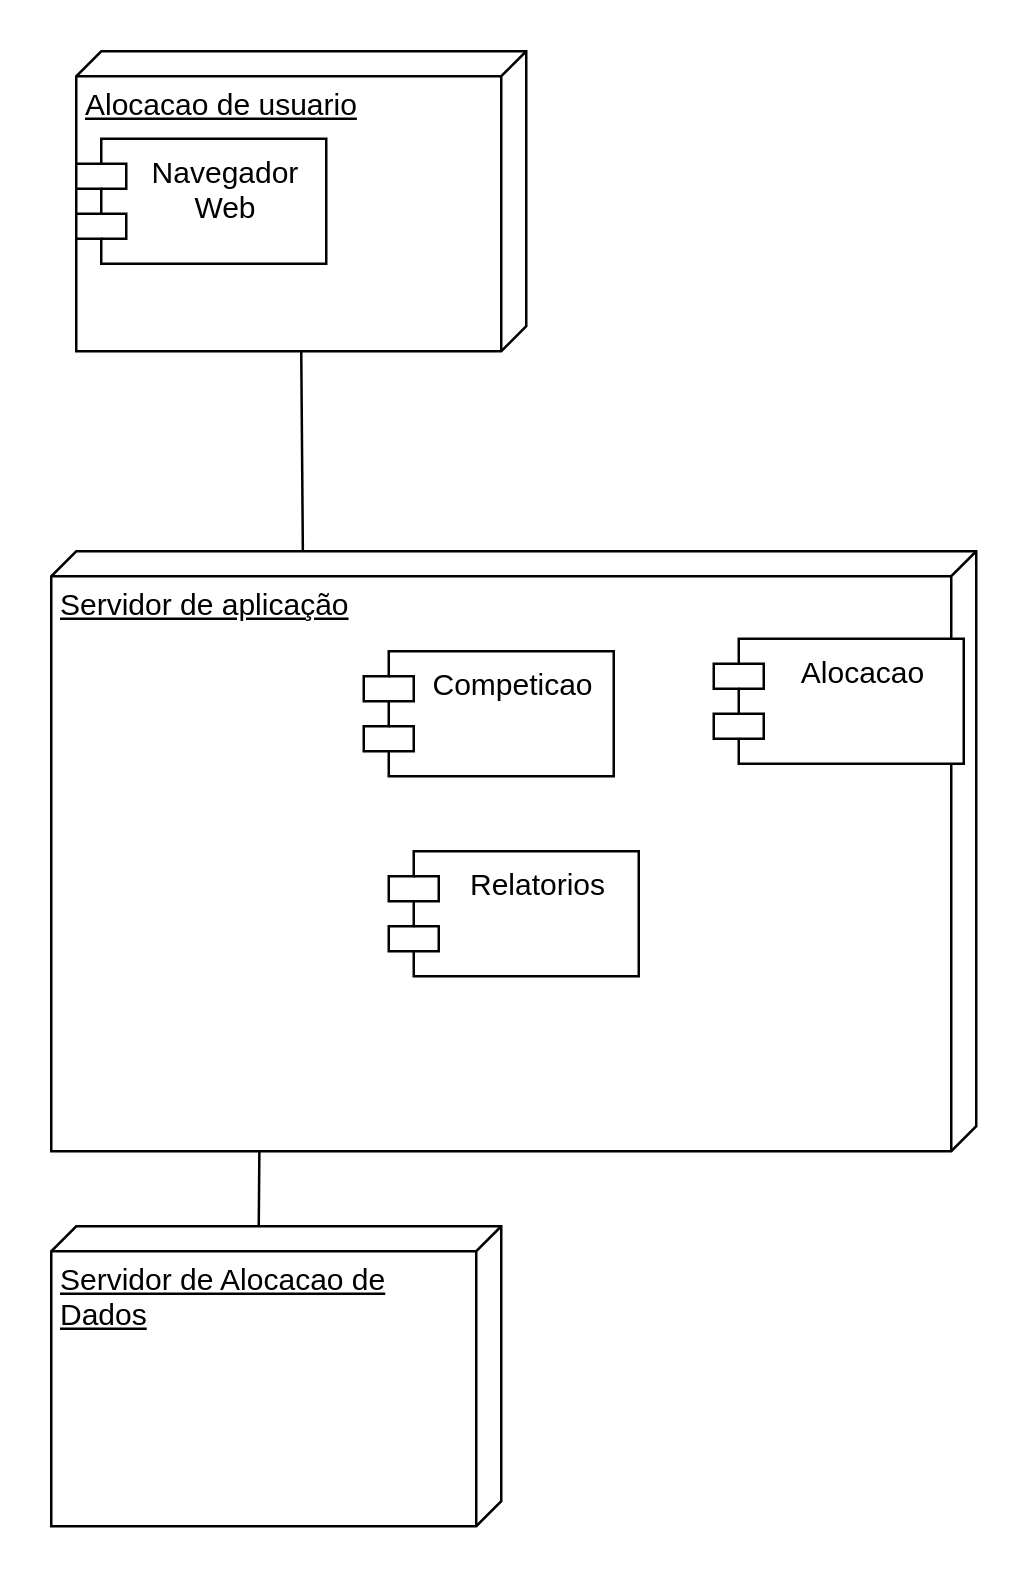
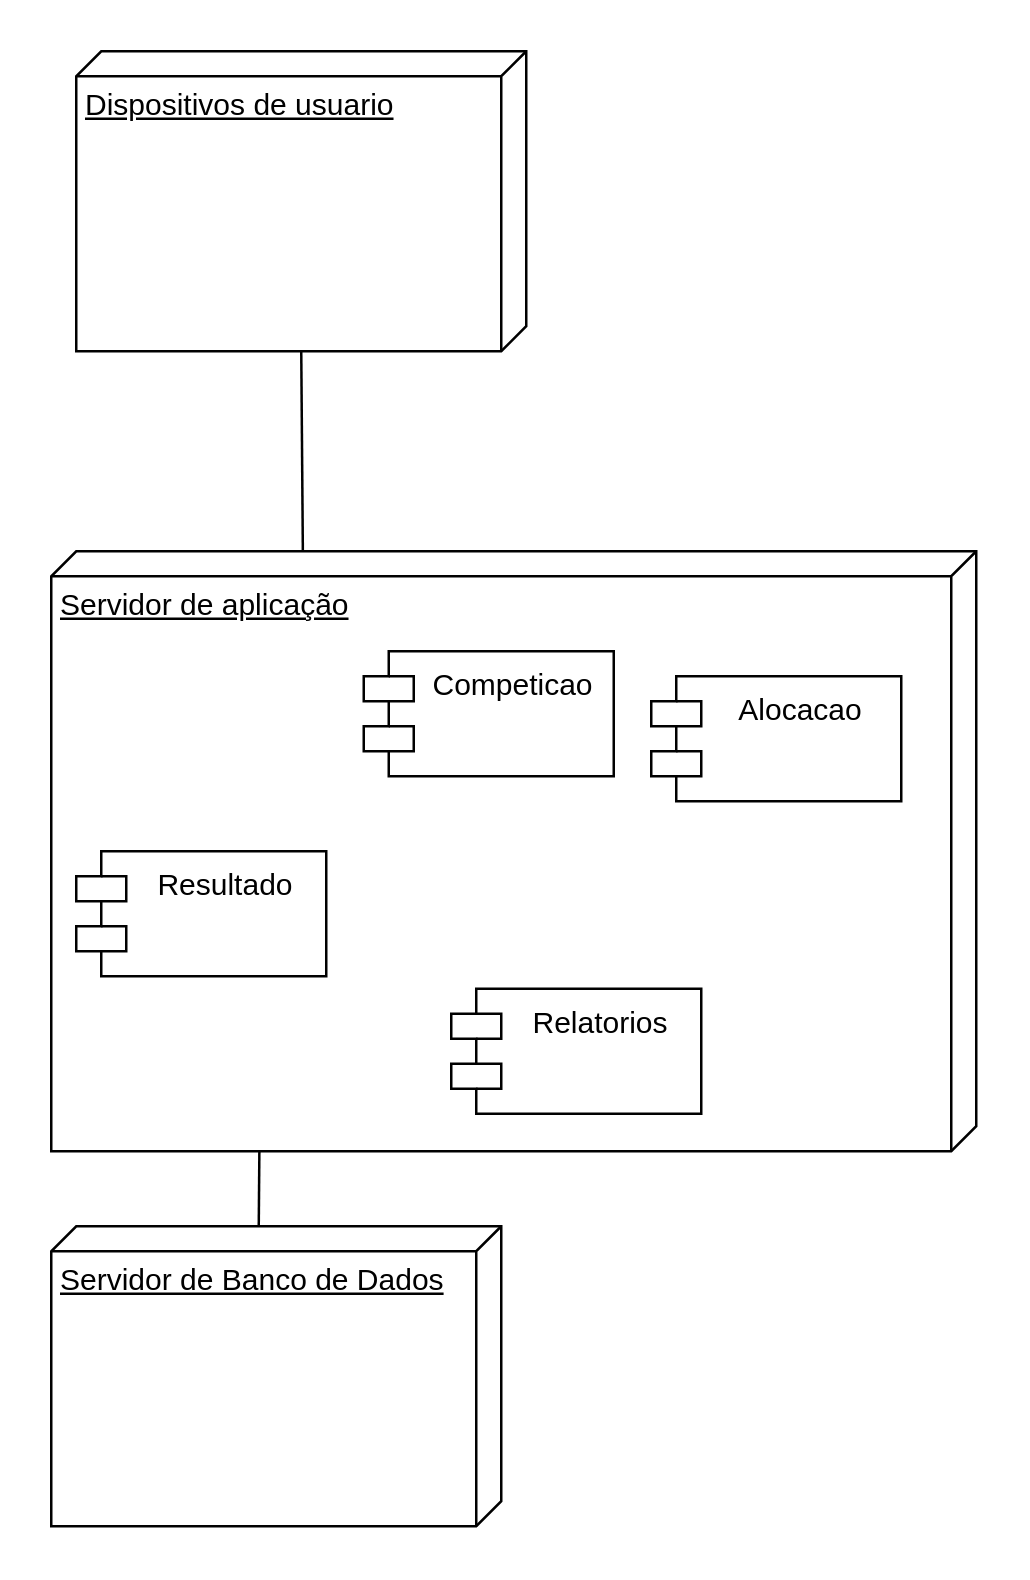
- <mxCell id="10" value="Alocacao de usuario" style="verticalAlign=top;align=left;spacingTop=8;spacingLeft=2;spacingRight=12;shape=cube;size=10;direction=south;fontStyle=4;html=1;whiteSpace=wrap;" vertex="1" parent="9"><mxGeometry width="180" height="120" as="geometry" /></mxCell>
+ <mxCell id="10" value="Dispositivos de usuario" style="verticalAlign=top;align=left;spacingTop=8;spacingLeft=2;spacingRight=12;shape=cube;size=10;direction=south;fontStyle=4;html=1;whiteSpace=wrap;" vertex="1" parent="9"><mxGeometry width="180" height="120" as="geometry" /></mxCell>
- <mxCell id="11" value="Navegador Web" style="shape=module;align=left;spacingLeft=20;align=center;verticalAlign=top;whiteSpace=wrap;html=1;container=1;" vertex="1" parent="9"><mxGeometry y="35" width="100" height="50" as="geometry" /></mxCell>
- <mxCell id="4" value="Alocacao" style="shape=module;align=left;spacingLeft=20;align=center;verticalAlign=top;whiteSpace=wrap;html=1;" vertex="1" parent="1"><mxGeometry x="285" y="255" width="100" height="50" as="geometry" /></mxCell>
+ <mxCell id="4" value="Alocacao" style="shape=module;align=left;spacingLeft=20;align=center;verticalAlign=top;whiteSpace=wrap;html=1;" vertex="1" parent="1"><mxGeometry x="260" y="270" width="100" height="50" as="geometry" /></mxCell>
+ <mxCell id="5" value="Resultado" style="shape=module;align=left;spacingLeft=20;align=center;verticalAlign=top;whiteSpace=wrap;html=1;" vertex="1" parent="1"><mxGeometry x="30" y="340" width="100" height="50" as="geometry" /></mxCell>
- <mxCell id="6" value="Relatorios" style="shape=module;align=left;spacingLeft=20;align=center;verticalAlign=top;whiteSpace=wrap;html=1;" vertex="1" parent="1"><mxGeometry x="155" y="340" width="100" height="50" as="geometry" /></mxCell>
+ <mxCell id="6" value="Relatorios" style="shape=module;align=left;spacingLeft=20;align=center;verticalAlign=top;whiteSpace=wrap;html=1;" vertex="1" parent="1"><mxGeometry x="180" y="395" width="100" height="50" as="geometry" /></mxCell>
- <mxCell id="8" value="Servidor de Alocacao de Dados" style="verticalAlign=top;align=left;spacingTop=8;spacingLeft=2;spacingRight=12;shape=cube;size=10;direction=south;fontStyle=4;html=1;whiteSpace=wrap;" vertex="1" parent="7"><mxGeometry width="180" height="120" as="geometry" /></mxCell>
+ <mxCell id="8" value="Servidor de Banco de Dados" style="verticalAlign=top;align=left;spacingTop=8;spacingLeft=2;spacingRight=12;shape=cube;size=10;direction=south;fontStyle=4;html=1;whiteSpace=wrap;" vertex="1" parent="7"><mxGeometry width="180" height="120" as="geometry" /></mxCell>
